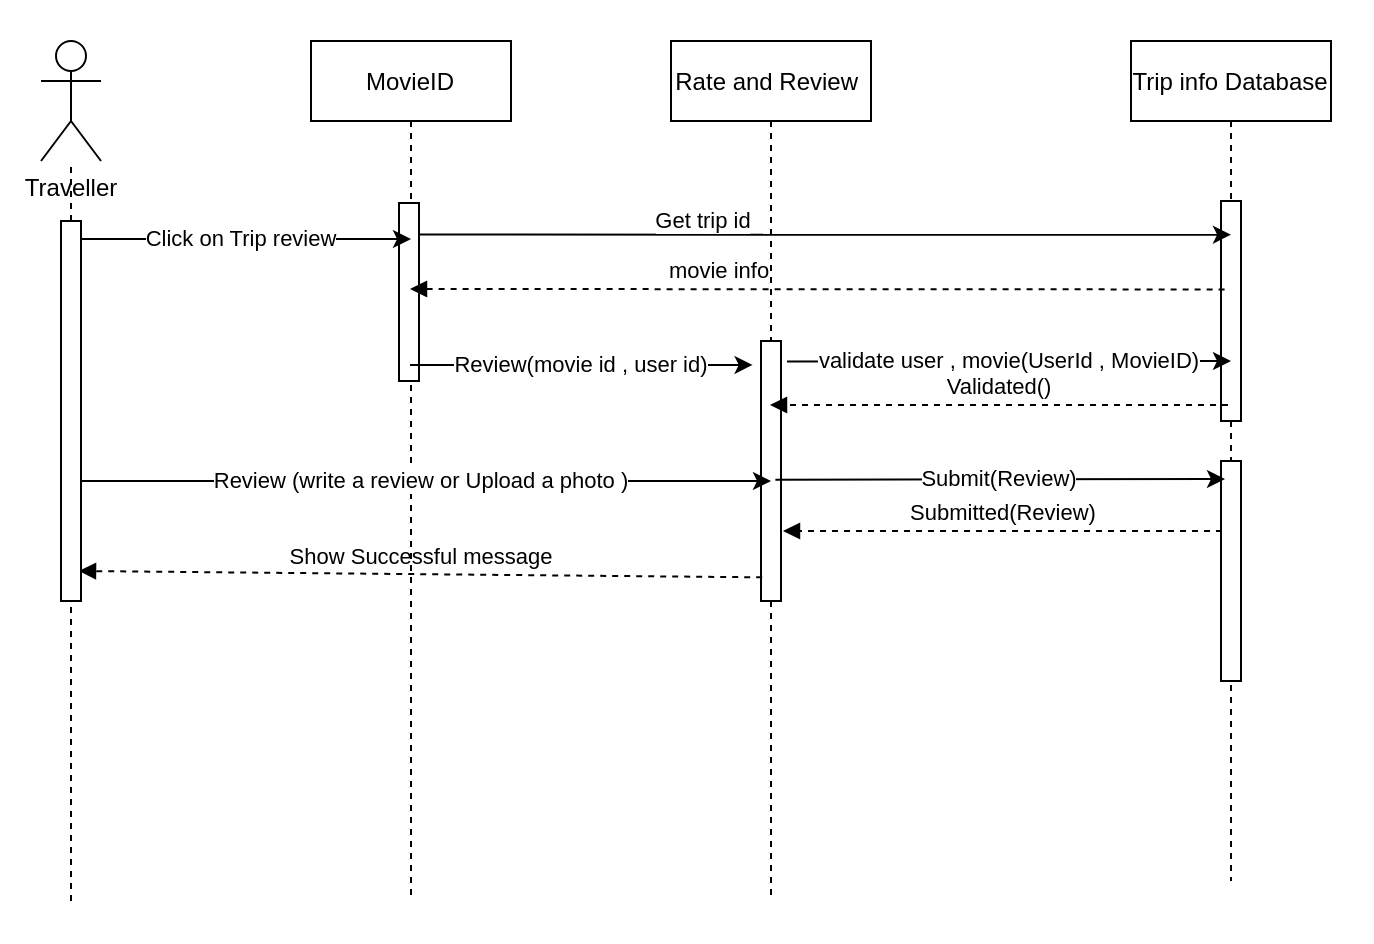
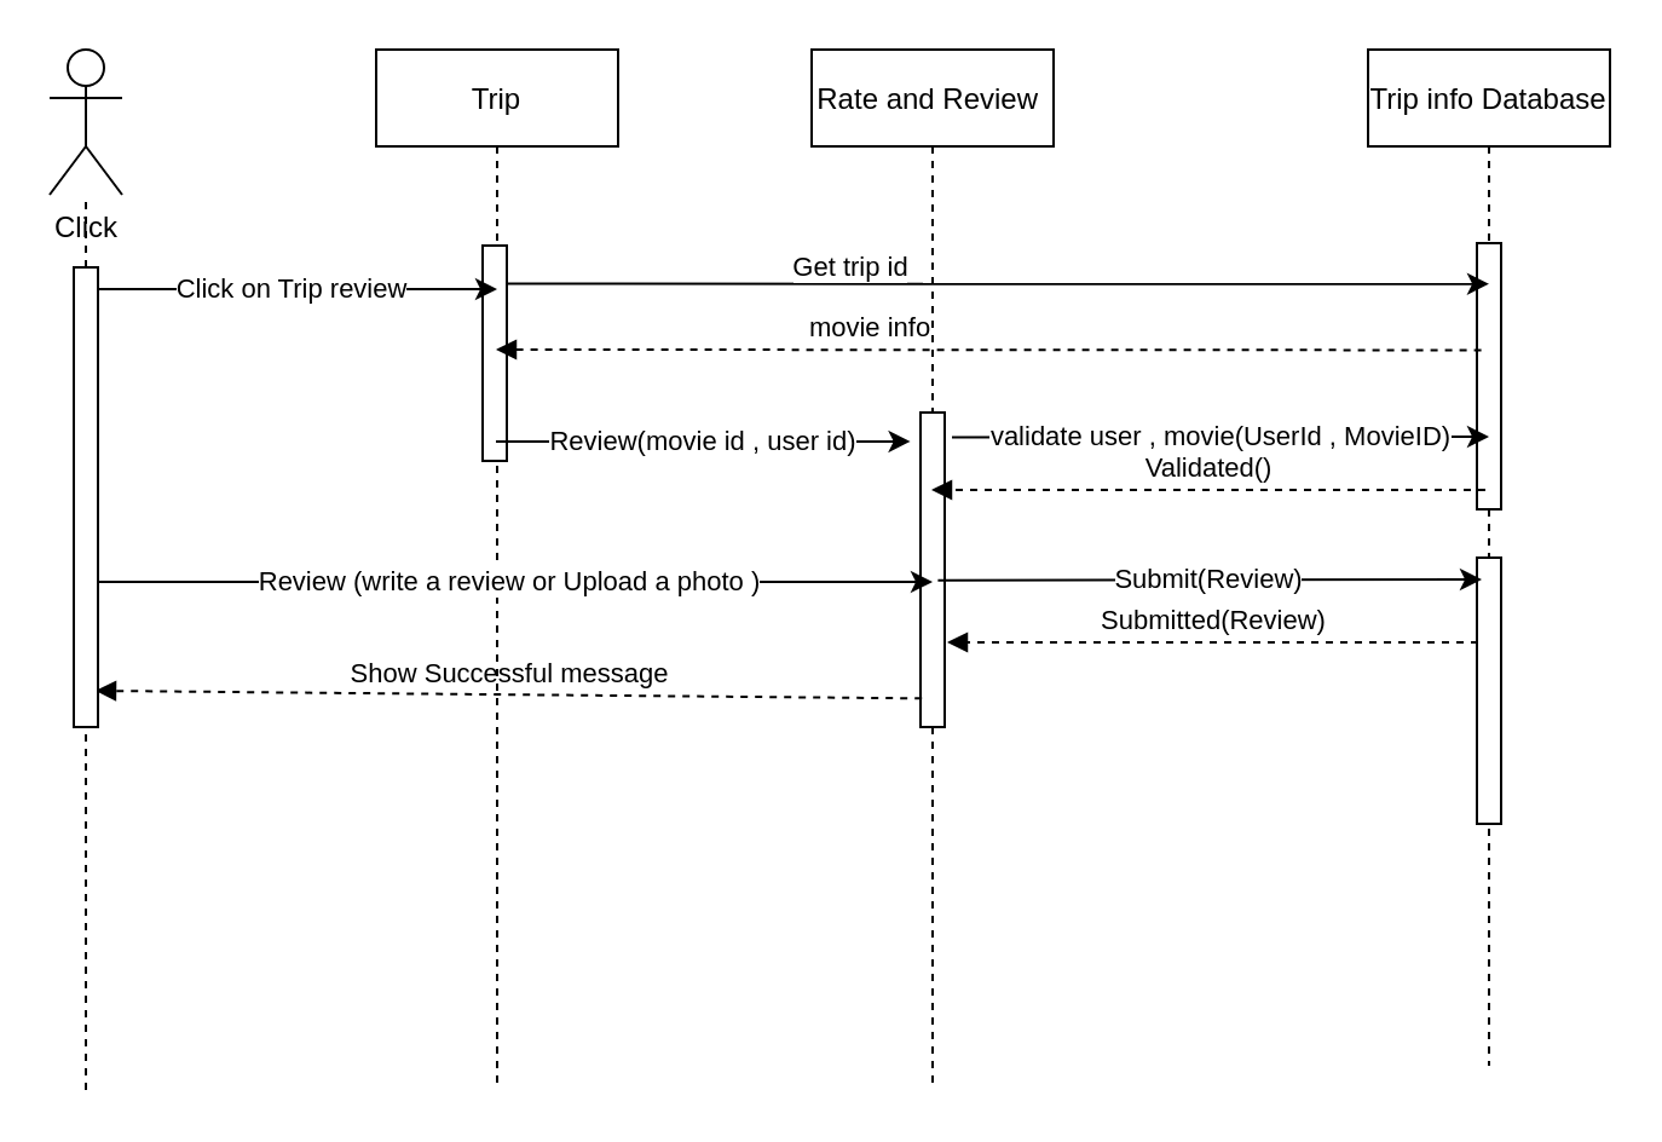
- <mxCell id="2" value="MovieID" style="shape=umlLifeline;perimeter=lifelinePerimeter;container=1;collapsible=0;recursiveResize=0;rounded=0;shadow=0;strokeWidth=1;" parent="1" vertex="1"><mxGeometry x="155" y="20" width="100" height="430" as="geometry" /></mxCell>
+ <mxCell id="2" value="Trip" style="shape=umlLifeline;perimeter=lifelinePerimeter;container=1;collapsible=0;recursiveResize=0;rounded=0;shadow=0;strokeWidth=1;" parent="1" vertex="1"><mxGeometry x="155" y="20" width="100" height="430" as="geometry" /></mxCell>
- <mxCell id="6" value="Traveller" style="shape=umlActor;verticalLabelPosition=bottom;verticalAlign=top;html=1;outlineConnect=0;" vertex="1" parent="1"><mxGeometry x="20" y="20" width="30" height="60" as="geometry" /></mxCell>
+ <mxCell id="6" value="Click" style="shape=umlActor;verticalLabelPosition=bottom;verticalAlign=top;html=1;outlineConnect=0;" vertex="1" parent="1"><mxGeometry x="20" y="20" width="30" height="60" as="geometry" /></mxCell>
